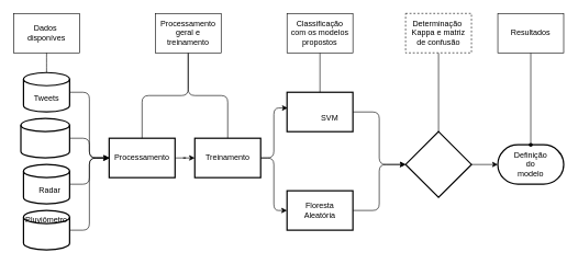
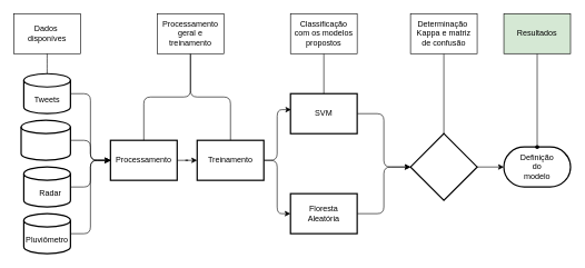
- <mxCell id="30" value="Determinação &lt;br&gt;Kappa e matriz de confusão" style="whiteSpace=wrap;align=center;verticalAlign=middle;treeFolding=1;treeMoving=1;newEdgeStyle={&quot;edgeStyle&quot;:&quot;elbowEdgeStyle&quot;,&quot;startArrow&quot;:&quot;none&quot;,&quot;endArrow&quot;:&quot;none&quot;};strokeColor=#000000;spacing=7;spacingTop=0;fontSize=12;html=1;dashed=1;" vertex="1" parent="1"><mxGeometry x="615" y="20" width="100" height="60" as="geometry" /></mxCell>
+ <mxCell id="30" value="Determinação &lt;br&gt;Kappa e matriz de confusão" style="whiteSpace=wrap;align=center;verticalAlign=middle;treeFolding=1;treeMoving=1;newEdgeStyle={&quot;edgeStyle&quot;:&quot;elbowEdgeStyle&quot;,&quot;startArrow&quot;:&quot;none&quot;,&quot;endArrow&quot;:&quot;none&quot;};strokeColor=#000000;spacing=7;spacingTop=0;fontSize=12;html=1;" vertex="1" parent="1"><mxGeometry x="615" y="20" width="100" height="60" as="geometry" /></mxCell>
- <mxCell id="32" value="Resultados" style="whiteSpace=wrap;align=center;verticalAlign=middle;treeFolding=1;treeMoving=1;newEdgeStyle={&quot;edgeStyle&quot;:&quot;elbowEdgeStyle&quot;,&quot;startArrow&quot;:&quot;none&quot;,&quot;endArrow&quot;:&quot;none&quot;};strokeColor=#000000;spacing=2;fontSize=12;html=1;" vertex="1" parent="1"><mxGeometry x="755" y="20" width="100" height="60" as="geometry" /></mxCell>
+ <mxCell id="32" value="Resultados" style="whiteSpace=wrap;align=center;verticalAlign=middle;treeFolding=1;treeMoving=1;newEdgeStyle={&quot;edgeStyle&quot;:&quot;elbowEdgeStyle&quot;,&quot;startArrow&quot;:&quot;none&quot;,&quot;endArrow&quot;:&quot;none&quot;};strokeColor=#000000;spacing=2;fontSize=12;html=1;fillColor=#d5e8d4;" vertex="1" parent="1"><mxGeometry x="755" y="20" width="100" height="60" as="geometry" /></mxCell>
- <mxCell id="38" value="SVM" style="text;strokeColor=none;fillColor=none;align=center;verticalAlign=middle;whiteSpace=wrap;fontSize=12;spacing=7;spacingTop=0;html=1;" vertex="1" parent="1"><mxGeometry x="480" y="170" width="40" height="20" as="geometry" /></mxCell>
+ <mxCell id="38" value="SVM" style="text;strokeColor=none;fillColor=none;align=center;verticalAlign=middle;whiteSpace=wrap;fontSize=12;spacing=7;spacingTop=0;html=1;" vertex="1" parent="1"><mxGeometry x="465" y="160" width="40" height="20" as="geometry" /></mxCell>
- <mxCell id="36" value="Pluviômetro" style="text;strokeColor=none;fillColor=none;align=center;verticalAlign=middle;whiteSpace=wrap;fontSize=12;spacing=7;spacingTop=0;html=1;" vertex="1" parent="1"><mxGeometry x="50" y="325" width="40" height="20" as="geometry" /></mxCell>
+ <mxCell id="36" value="Pluviômetro" style="text;strokeColor=none;fillColor=none;align=center;verticalAlign=middle;whiteSpace=wrap;fontSize=12;spacing=7;spacingTop=0;html=1;" vertex="1" parent="1"><mxGeometry x="50" y="350" width="40" height="20" as="geometry" /></mxCell>
